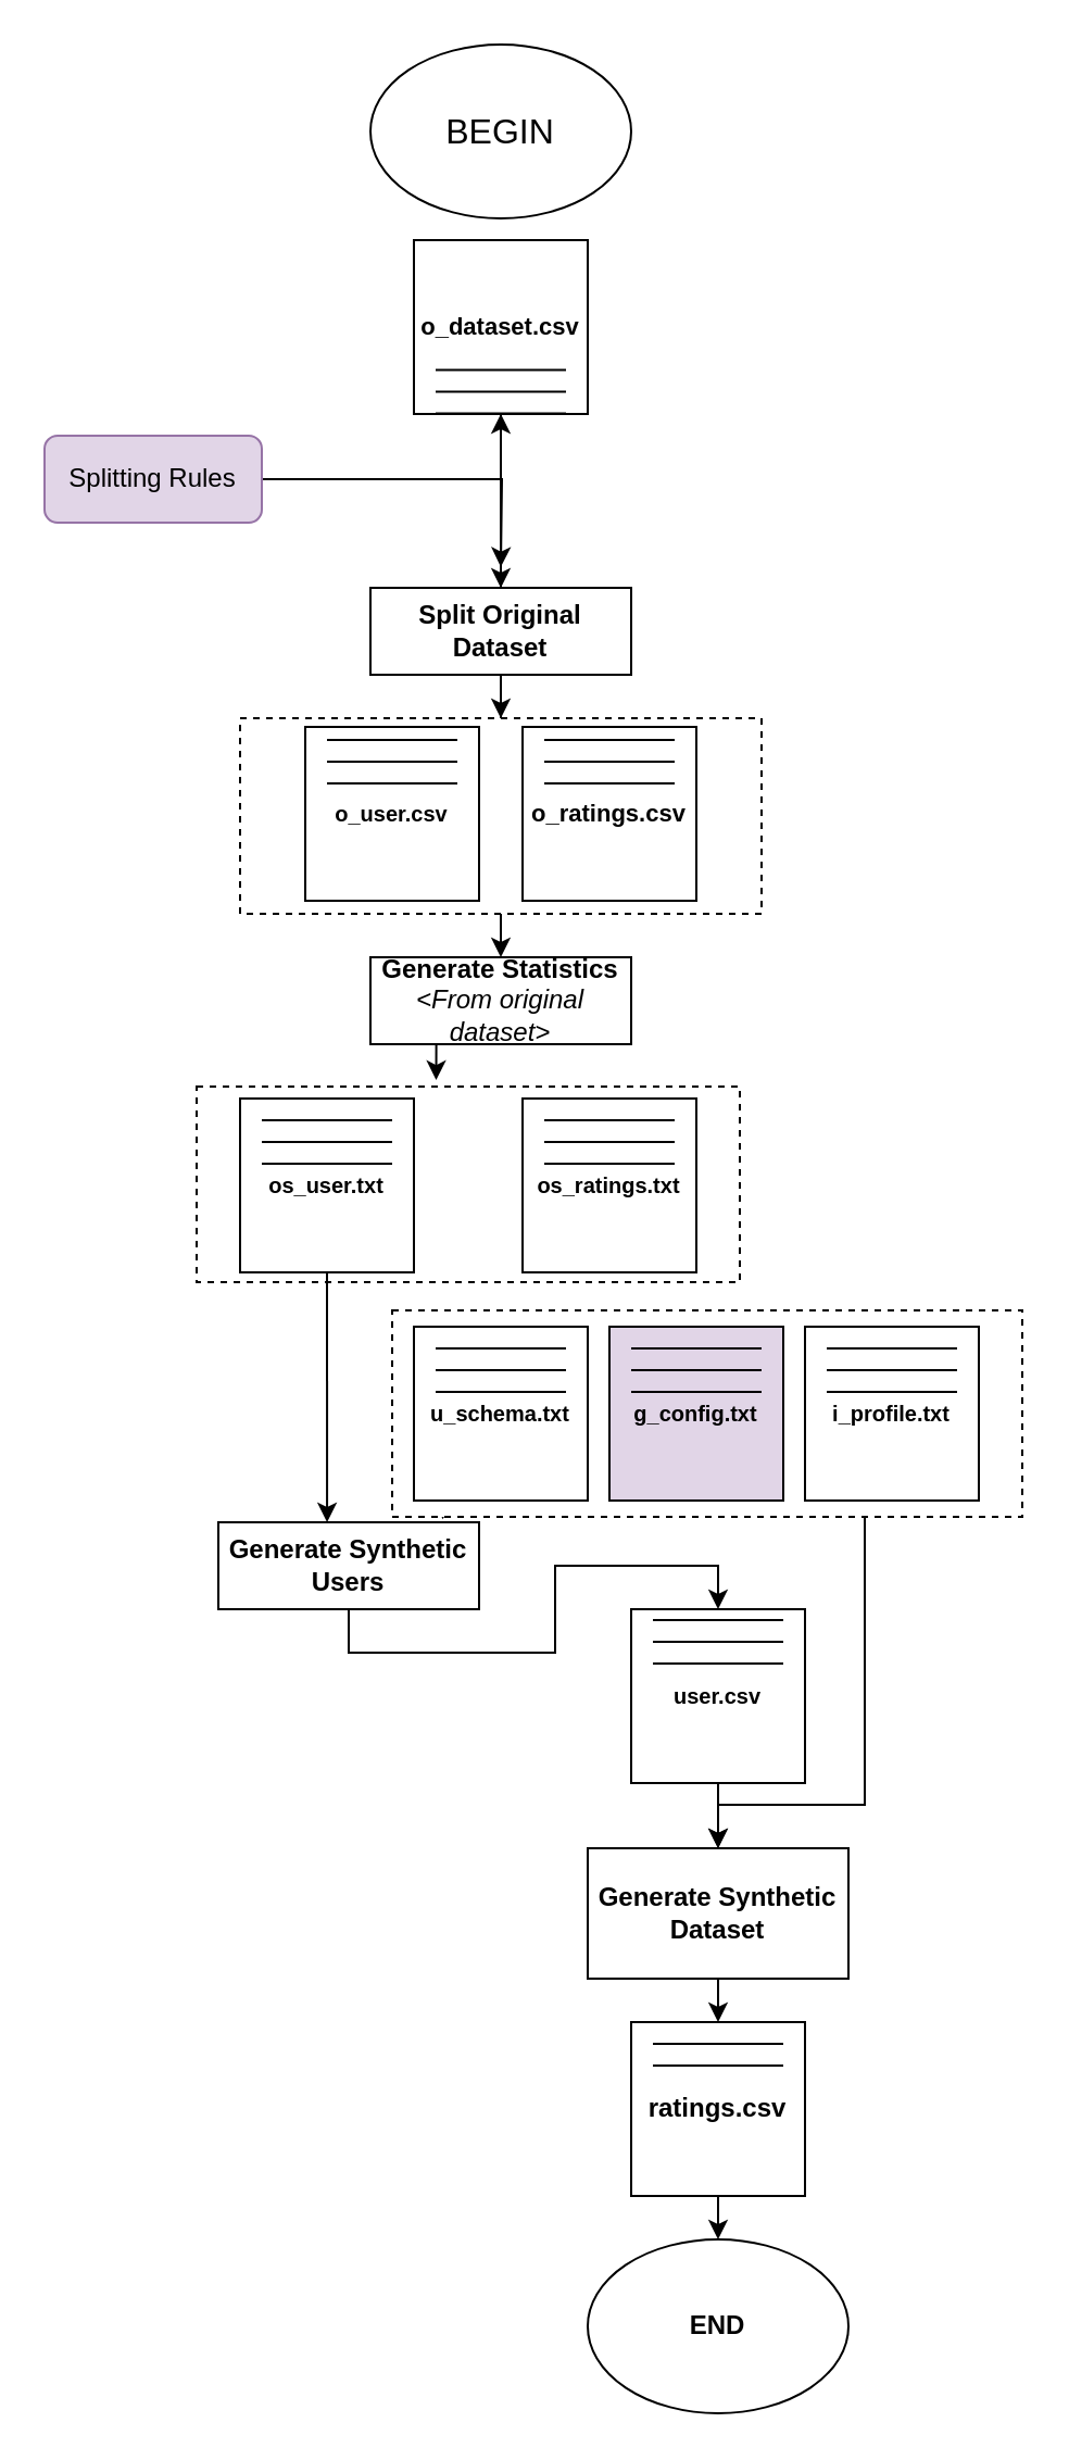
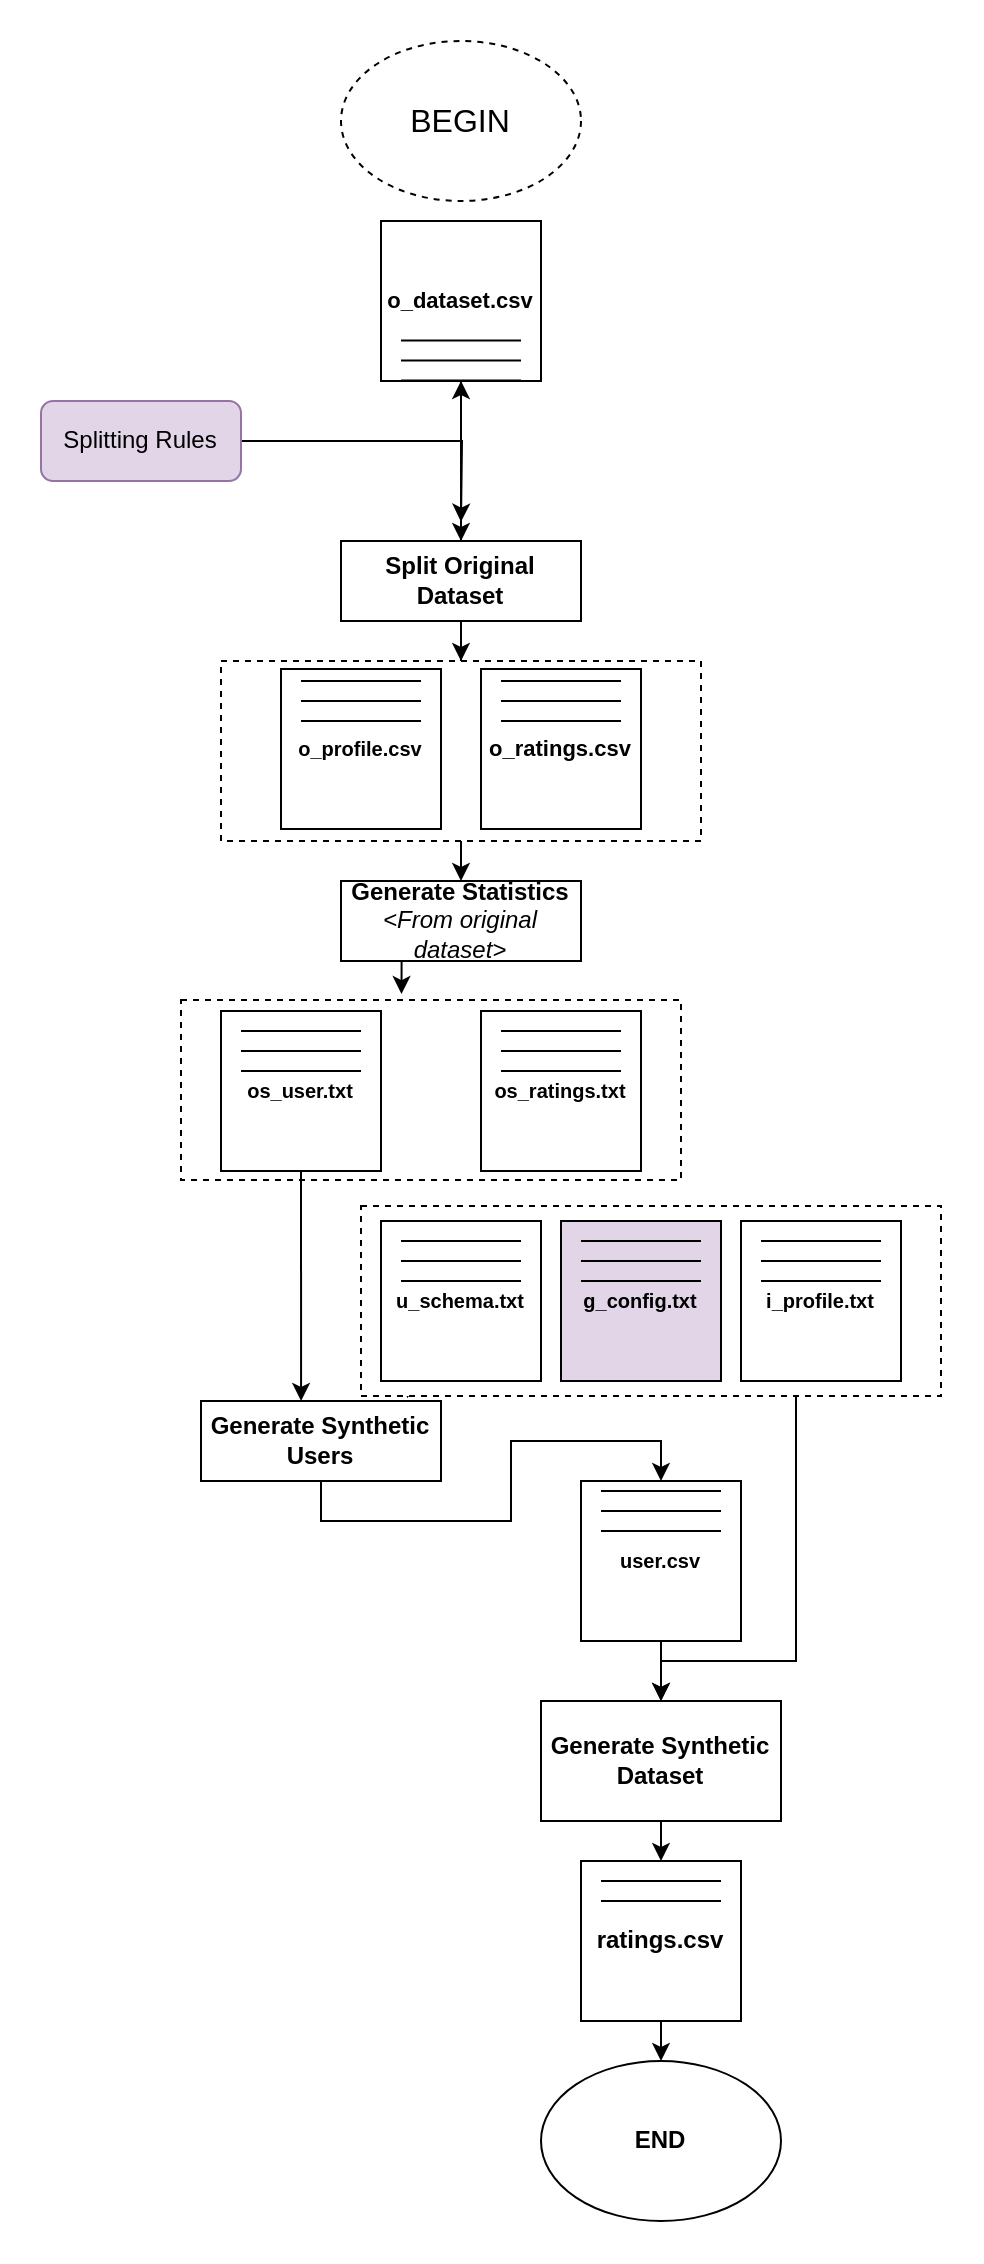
- <mxCell id="3" value="&lt;font style=&quot;font-size: 16px&quot;&gt;BEGIN&lt;/font&gt;" style="ellipse;whiteSpace=wrap;html=1;" vertex="1" parent="1"><mxGeometry x="170" y="20" width="120" height="80" as="geometry" /></mxCell>
+ <mxCell id="3" value="&lt;font style=&quot;font-size: 16px&quot;&gt;BEGIN&lt;/font&gt;" style="ellipse;whiteSpace=wrap;html=1;dashed=1;" vertex="1" parent="1"><mxGeometry x="170" y="20" width="120" height="80" as="geometry" /></mxCell>
- <mxCell id="47" value="&lt;font size=&quot;1&quot;&gt;&lt;b&gt;o_user.csv&lt;/b&gt;&lt;/font&gt;" style="whiteSpace=wrap;html=1;aspect=fixed;" vertex="1" parent="46"><mxGeometry width="80" height="80" as="geometry" /></mxCell>
+ <mxCell id="47" value="&lt;font size=&quot;1&quot;&gt;&lt;b&gt;o_profile.csv&lt;/b&gt;&lt;/font&gt;" style="whiteSpace=wrap;html=1;aspect=fixed;" vertex="1" parent="46"><mxGeometry width="80" height="80" as="geometry" /></mxCell>
